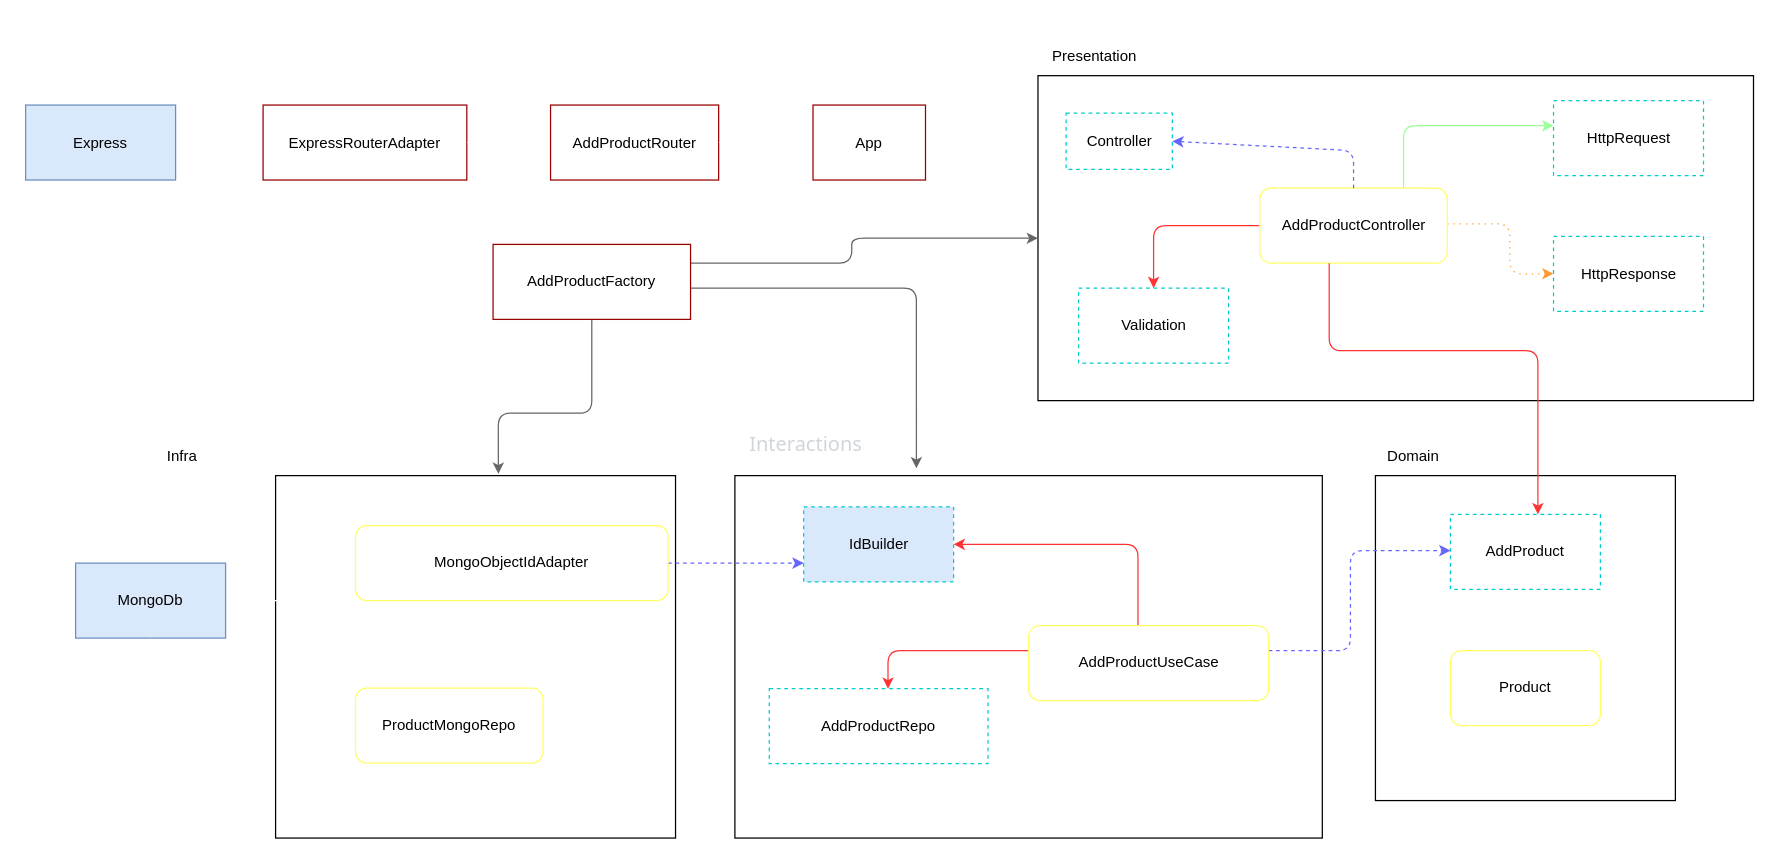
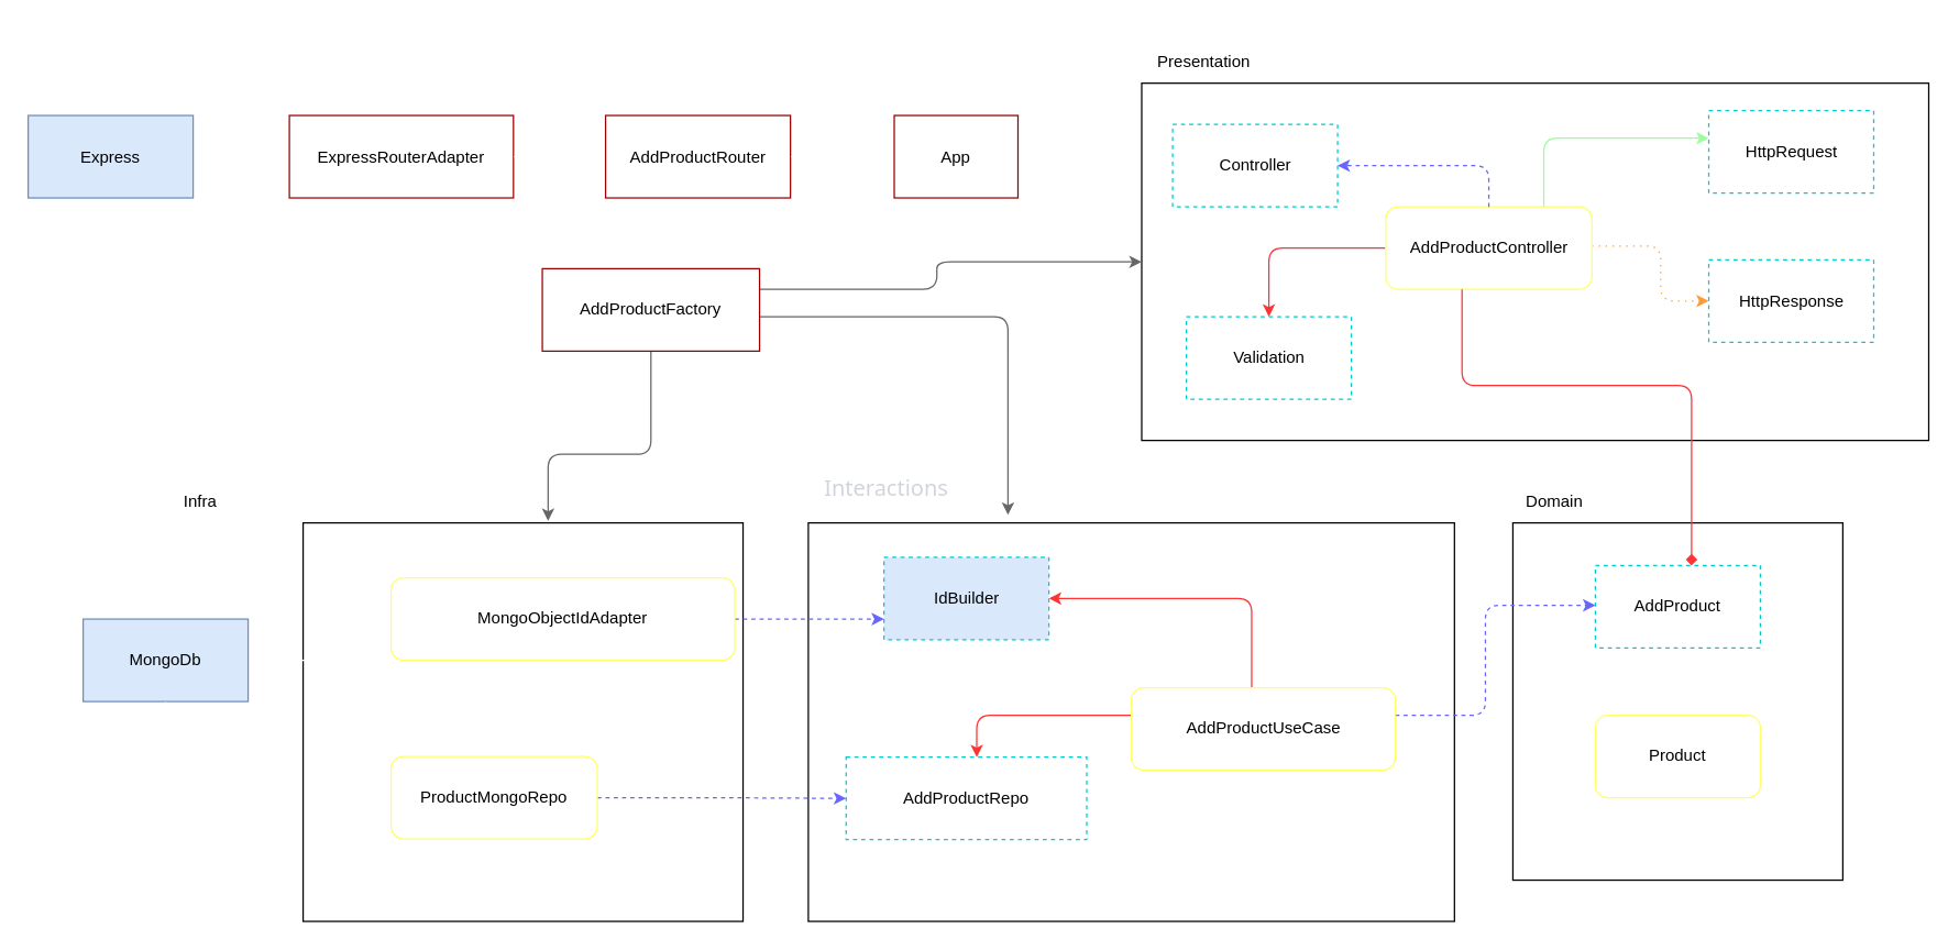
- <mxCell id="8" value="Controller" style="rounded=0;whiteSpace=wrap;html=1;strokeColor=#00CCCC;dashed=1;" vertex="1" parent="1"><mxGeometry x="852.5" y="90" width="85" height="45" as="geometry" /></mxCell>
+ <mxCell id="8" value="Controller" style="rounded=0;whiteSpace=wrap;html=1;strokeColor=#00CCCC;dashed=1;" vertex="1" parent="1"><mxGeometry x="852.5" y="90" width="120" height="60" as="geometry" /></mxCell>
- <mxCell id="17" style="edgeStyle=orthogonalEdgeStyle;html=1;strokeColor=#FF3333;" edge="1" parent="1" source="6" target="15"><mxGeometry relative="1" as="geometry"><Array as="points"><mxPoint x="1063" y="280" /><mxPoint x="1230" y="280" /></Array></mxGeometry></mxCell>
+ <mxCell id="17" style="edgeStyle=orthogonalEdgeStyle;html=1;strokeColor=#FF3333;endArrow=diamond;" edge="1" parent="1" source="6" target="15"><mxGeometry relative="1" as="geometry"><Array as="points"><mxPoint x="1063" y="280" /><mxPoint x="1230" y="280" /></Array></mxGeometry></mxCell>
+ <mxCell id="33" style="edgeStyle=orthogonalEdgeStyle;html=1;entryX=0;entryY=0.5;entryDx=0;entryDy=0;strokeColor=#6666FF;fillColor=#a20025;dashed=1;" edge="1" parent="1" source="34" target="24"><mxGeometry relative="1" as="geometry" /></mxCell>
